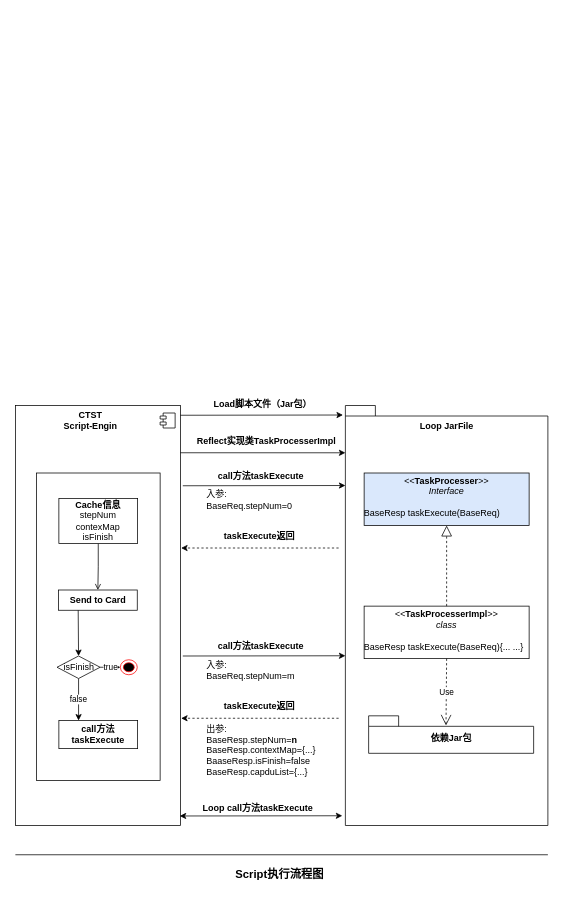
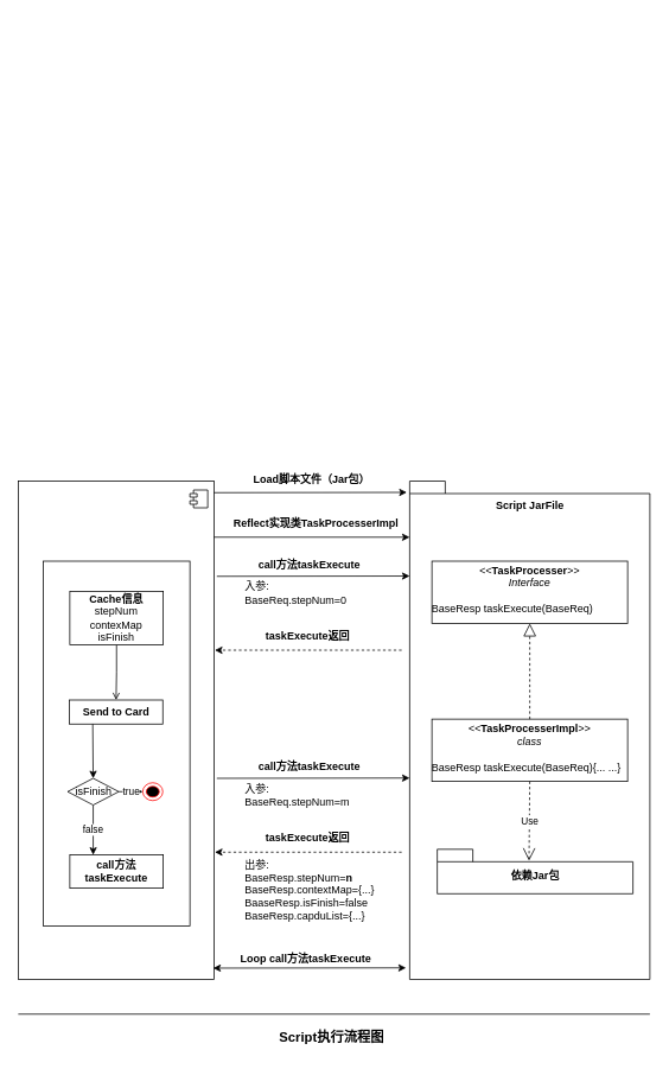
- <mxCell id="17" value="&lt;b&gt;CTST&lt;br&gt;Script-Engin&lt;/b&gt;" style="text;html=1;align=center;verticalAlign=middle;resizable=0;points=[];autosize=1;strokeColor=none;fillColor=none;" parent="1" vertex="1"><mxGeometry x="74.5" y="545" width="90" height="30" as="geometry" /></mxCell>
- <mxCell id="31" value="&lt;b&gt;Loop JarFile&lt;/b&gt;" style="text;html=1;align=center;verticalAlign=middle;resizable=0;points=[];autosize=1;strokeColor=none;fillColor=none;" parent="1" vertex="1"><mxGeometry x="550" y="558" width="90" height="20" as="geometry" /></mxCell>
+ <mxCell id="31" value="&lt;b&gt;Script JarFile&lt;/b&gt;" style="text;html=1;align=center;verticalAlign=middle;resizable=0;points=[];autosize=1;strokeColor=none;fillColor=none;" parent="1" vertex="1"><mxGeometry x="550" y="558" width="90" height="20" as="geometry" /></mxCell>
- <mxCell id="3" value="&lt;p style=&quot;margin: 0px ; margin-top: 4px ; text-align: center&quot;&gt;&lt;i&gt;&amp;lt;&amp;lt;&lt;/i&gt;&lt;span&gt;&lt;b&gt;TaskProcesser&lt;/b&gt;&lt;/span&gt;&lt;i&gt;&amp;gt;&amp;gt;&lt;/i&gt;&lt;br&gt;&lt;i&gt;Interface&lt;/i&gt;&lt;/p&gt;&lt;p style=&quot;margin: 0px ; margin-left: 4px&quot;&gt;&lt;br&gt;&lt;/p&gt;BaseResp&lt;span&gt;&amp;nbsp;taskExecute(BaseReq)&lt;/span&gt;" style="verticalAlign=top;align=left;overflow=fill;fontSize=12;fontFamily=Helvetica;html=1;fillColor=#dae8fc;" parent="1" vertex="1"><mxGeometry x="485" y="630" width="220" height="70" as="geometry" /></mxCell>
+ <mxCell id="3" value="&lt;p style=&quot;margin: 0px ; margin-top: 4px ; text-align: center&quot;&gt;&lt;i&gt;&amp;lt;&amp;lt;&lt;/i&gt;&lt;span&gt;&lt;b&gt;TaskProcesser&lt;/b&gt;&lt;/span&gt;&lt;i&gt;&amp;gt;&amp;gt;&lt;/i&gt;&lt;br&gt;&lt;i&gt;Interface&lt;/i&gt;&lt;/p&gt;&lt;p style=&quot;margin: 0px ; margin-left: 4px&quot;&gt;&lt;br&gt;&lt;/p&gt;BaseResp&lt;span&gt;&amp;nbsp;taskExecute(BaseReq)&lt;/span&gt;" style="verticalAlign=top;align=left;overflow=fill;fontSize=12;fontFamily=Helvetica;html=1;" parent="1" vertex="1"><mxGeometry x="485" y="630" width="220" height="70" as="geometry" /></mxCell>
